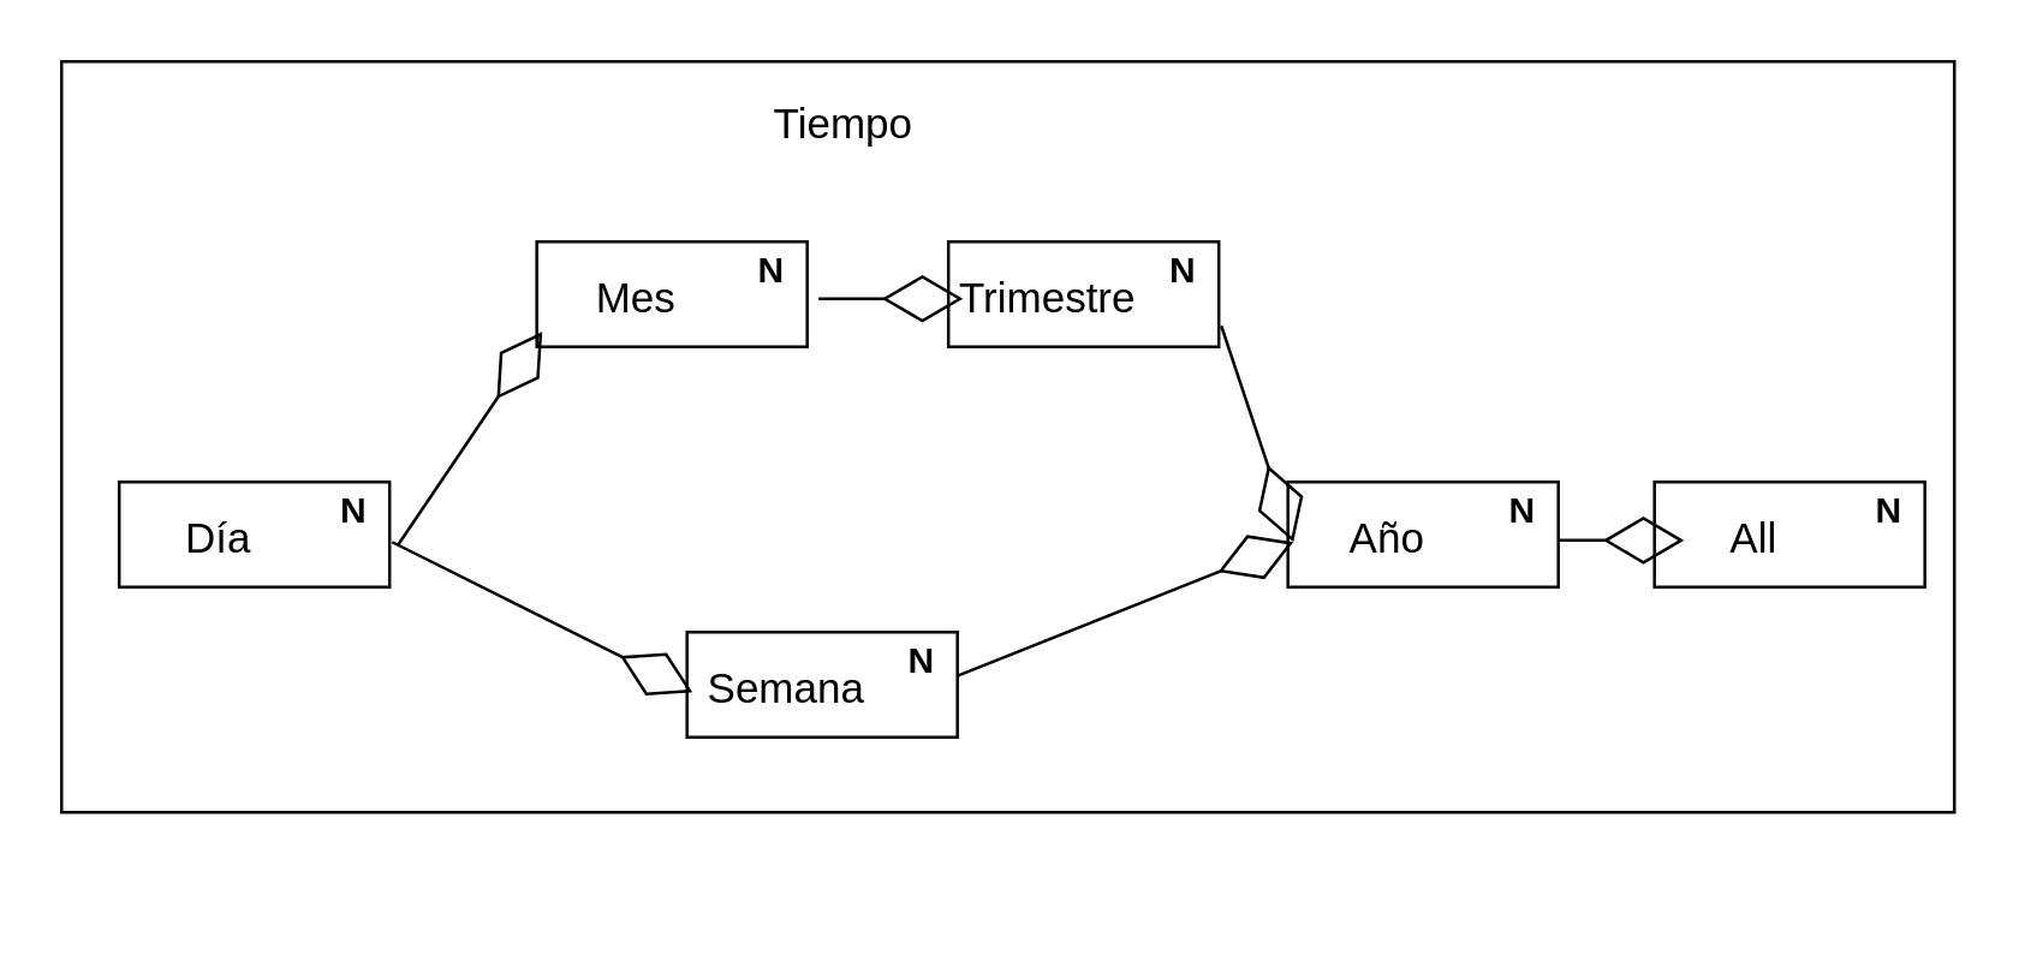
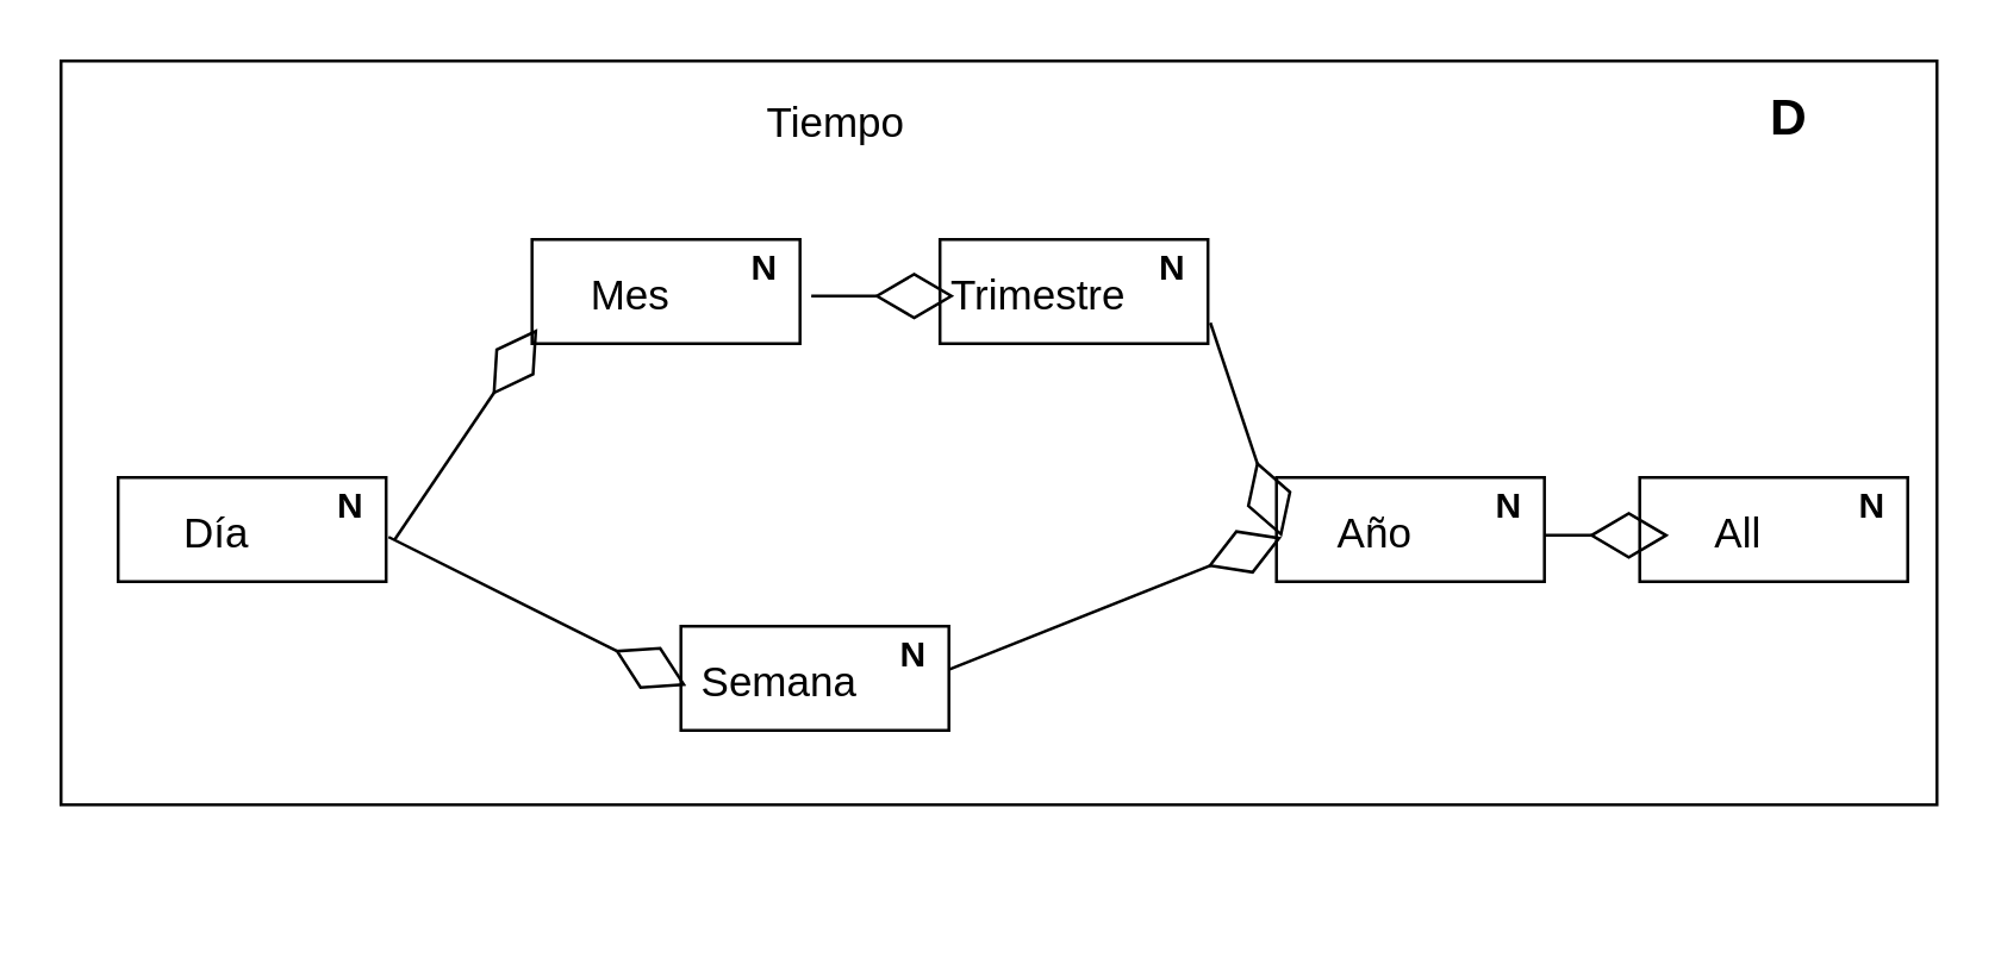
+ <mxCell id="5" value="D" style="text;strokeColor=none;fillColor=none;html=1;fontSize=17;fontStyle=1;verticalAlign=middle;align=center;" vertex="1" parent="2"><mxGeometry x="530" width="100" height="40" as="geometry" /></mxCell>
